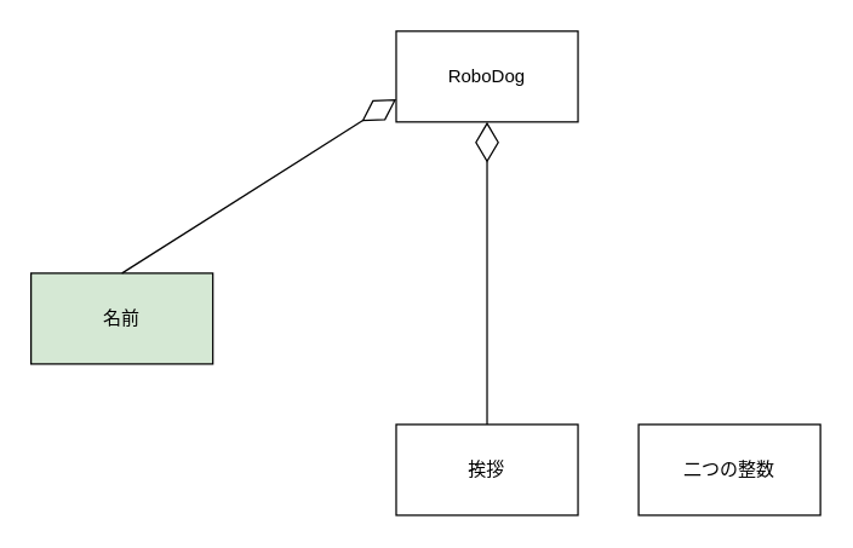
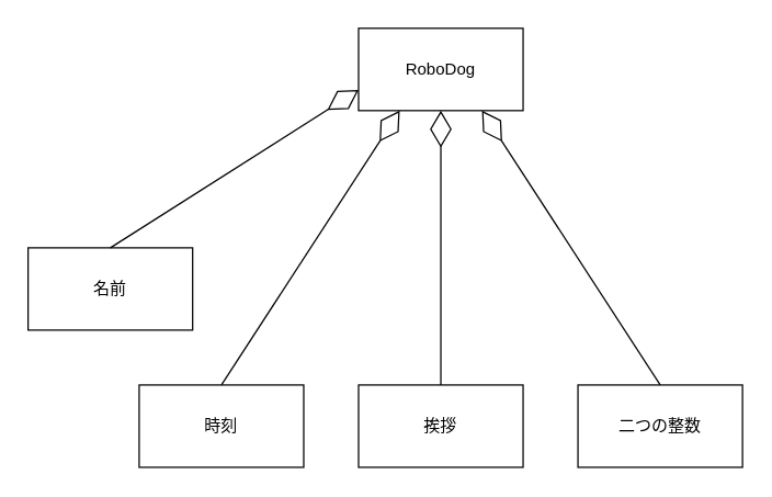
+ <mxCell id="7" value="" style="endArrow=diamondThin;endFill=0;endSize=24;html=1;rounded=0;entryX=0.25;entryY=1;entryDx=0;entryDy=0;exitX=0.5;exitY=0;exitDx=0;exitDy=0;" edge="1" parent="1" source="5" target="2"><mxGeometry width="160" relative="1" as="geometry"><mxPoint x="371" y="360" as="sourcePoint" /><mxPoint x="501" y="180" as="targetPoint" /></mxGeometry></mxCell>
+ <mxCell id="10" value="" style="endArrow=diamondThin;endFill=0;endSize=24;html=1;rounded=0;entryX=0.75;entryY=1;entryDx=0;entryDy=0;exitX=0.5;exitY=0;exitDx=0;exitDy=0;" edge="1" parent="1" source="9" target="2"><mxGeometry width="160" relative="1" as="geometry"><mxPoint x="360" y="550" as="sourcePoint" /><mxPoint x="280" y="380" as="targetPoint" /></mxGeometry></mxCell>
- <mxCell id="3" value="名前" style="rounded=0;whiteSpace=wrap;html=1;fillColor=#d5e8d4;" vertex="1" parent="1"><mxGeometry x="20" y="180" width="120" height="60" as="geometry" /></mxCell>
+ <mxCell id="3" value="名前" style="rounded=0;whiteSpace=wrap;html=1;" vertex="1" parent="1"><mxGeometry x="20" y="180" width="120" height="60" as="geometry" /></mxCell>
+ <mxCell id="5" value="時刻" style="rounded=0;whiteSpace=wrap;html=1;" vertex="1" parent="1"><mxGeometry x="101" y="280" width="120" height="60" as="geometry" /></mxCell>
